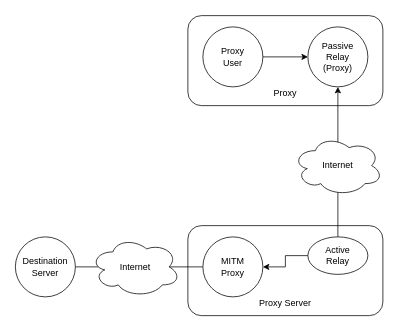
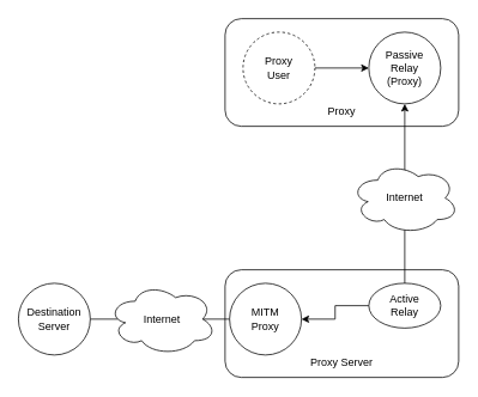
- <mxCell id="11" value="&lt;div&gt;Proxy&lt;/div&gt;&lt;div&gt;User&lt;br&gt;&lt;/div&gt;" style="ellipse;whiteSpace=wrap;html=1;aspect=fixed;" parent="1" vertex="1"><mxGeometry x="270" y="35" width="80" height="80" as="geometry" /></mxCell>
+ <mxCell id="11" value="&lt;div&gt;Proxy&lt;/div&gt;&lt;div&gt;User&lt;br&gt;&lt;/div&gt;" style="ellipse;whiteSpace=wrap;html=1;aspect=fixed;dashed=1;" parent="1" vertex="1"><mxGeometry x="270" y="35" width="80" height="80" as="geometry" /></mxCell>
- <mxCell id="4" value="&lt;div&gt;MITM&lt;/div&gt;&lt;div&gt;Proxy&lt;br&gt;&lt;/div&gt;" style="ellipse;whiteSpace=wrap;html=1;aspect=fixed;" parent="1" vertex="1"><mxGeometry x="270" y="315" width="80" height="80" as="geometry" /></mxCell>
+ <mxCell id="4" value="&lt;div&gt;MITM&lt;/div&gt;&lt;div&gt;Proxy&lt;br&gt;&lt;/div&gt;" style="ellipse;whiteSpace=wrap;html=1;aspect=fixed;" parent="1" vertex="1"><mxGeometry x="255" y="315" width="80" height="80" as="geometry" /></mxCell>
